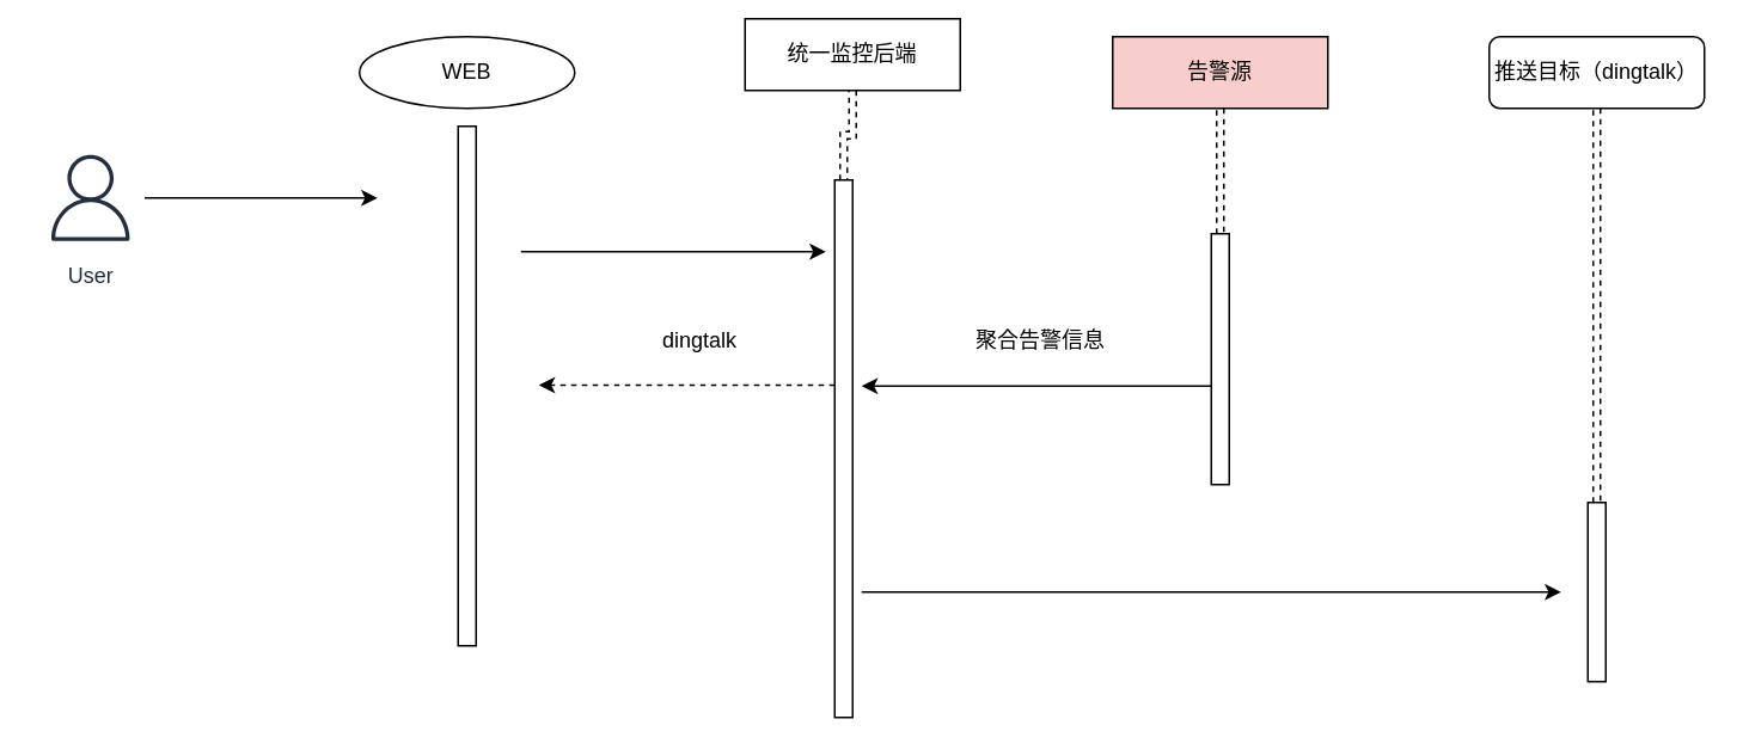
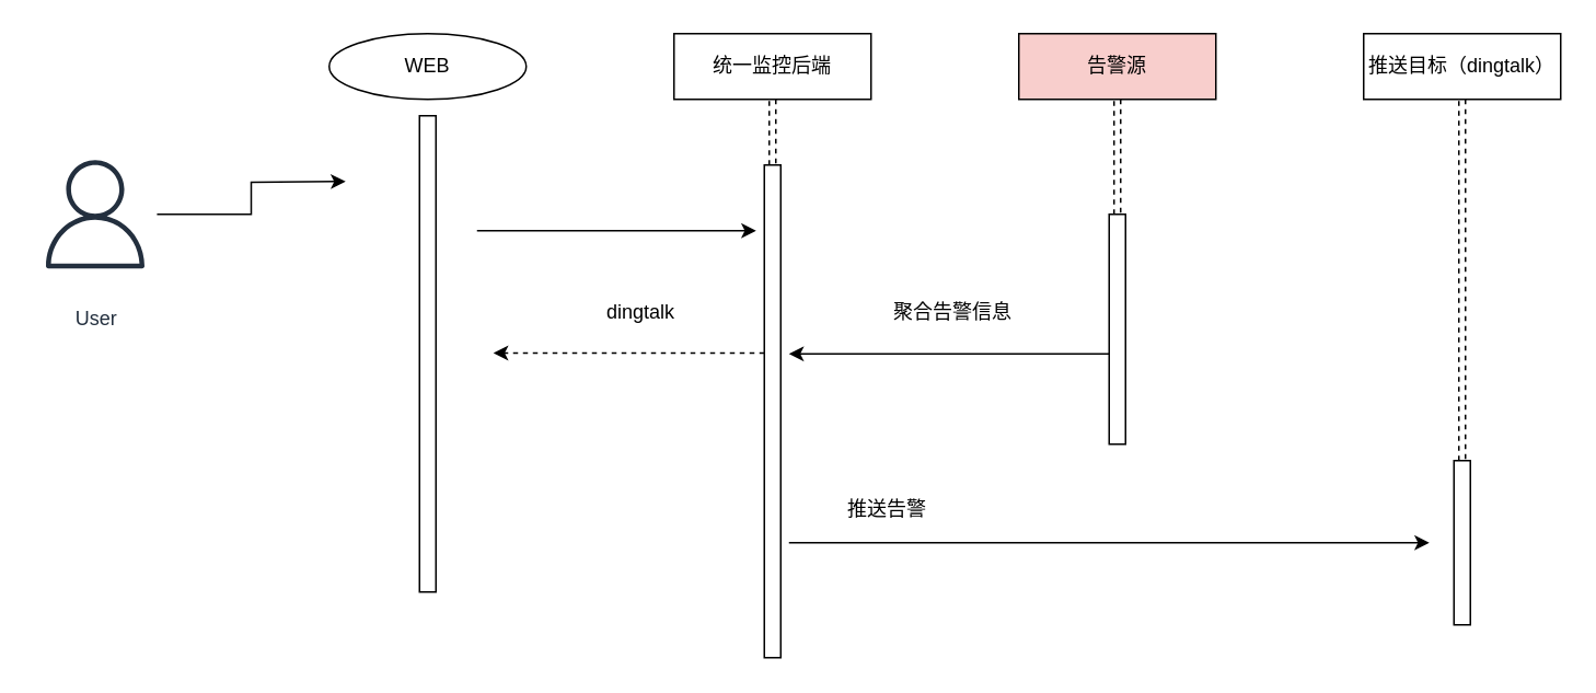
- <mxCell id="7" value="统一监控后端" style="rounded=0;whiteSpace=wrap;html=1;" vertex="1" parent="1"><mxGeometry x="415" y="10" width="120" height="40" as="geometry" /></mxCell>
+ <mxCell id="7" value="统一监控后端" style="rounded=0;whiteSpace=wrap;html=1;" vertex="1" parent="1"><mxGeometry x="410" y="20" width="120" height="40" as="geometry" /></mxCell>
- <mxCell id="17" value="推送目标（dingtalk）" style="whiteSpace=wrap;html=1;rounded=1;" vertex="1" parent="1"><mxGeometry x="830" y="20" width="120" height="40" as="geometry" /></mxCell>
+ <mxCell id="17" value="推送目标（dingtalk）" style="rounded=0;whiteSpace=wrap;html=1;" vertex="1" parent="1"><mxGeometry x="830" y="20" width="120" height="40" as="geometry" /></mxCell>
- <mxCell id="4" value="User" style="sketch=0;outlineConnect=0;fontColor=#232F3E;gradientColor=none;strokeColor=#232F3E;fillColor=#ffffff;dashed=0;verticalLabelPosition=bottom;verticalAlign=top;align=center;html=1;fontSize=12;fontStyle=0;aspect=fixed;shape=mxgraph.aws4.resourceIcon;resIcon=mxgraph.aws4.user;" vertex="1" parent="1"><mxGeometry x="20" y="80" width="60" height="60" as="geometry" /></mxCell>
+ <mxCell id="4" value="User" style="sketch=0;outlineConnect=0;fontColor=#232F3E;gradientColor=none;strokeColor=#232F3E;fillColor=#ffffff;dashed=0;verticalLabelPosition=bottom;verticalAlign=top;align=center;html=1;fontSize=12;fontStyle=0;aspect=fixed;shape=mxgraph.aws4.resourceIcon;resIcon=mxgraph.aws4.user;" vertex="1" parent="1"><mxGeometry x="20" y="80" width="75" height="100" as="geometry" /></mxCell>
+ <mxCell id="20" value="推送告警" style="text;html=1;strokeColor=none;fillColor=none;align=center;verticalAlign=middle;whiteSpace=wrap;rounded=0;" vertex="1" parent="1"><mxGeometry x="500" y="300" width="80" height="20" as="geometry" /></mxCell>
